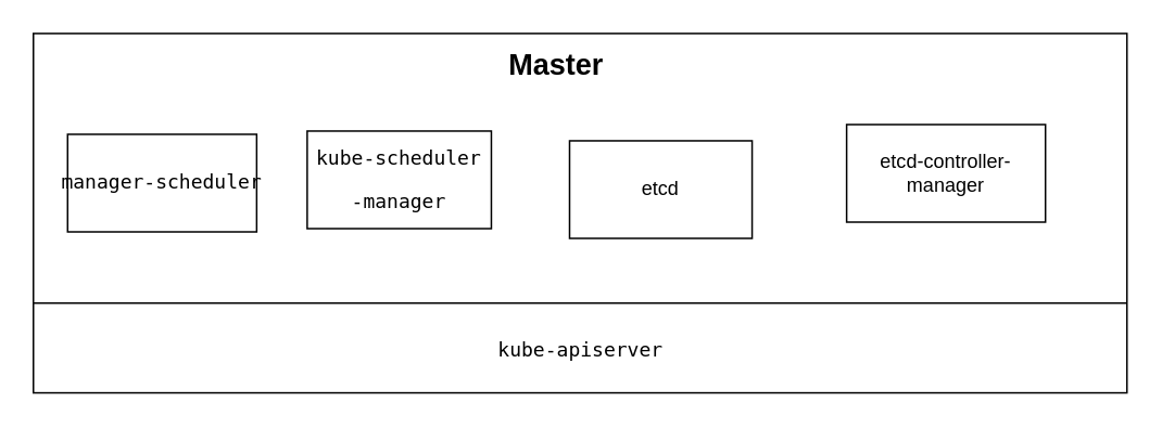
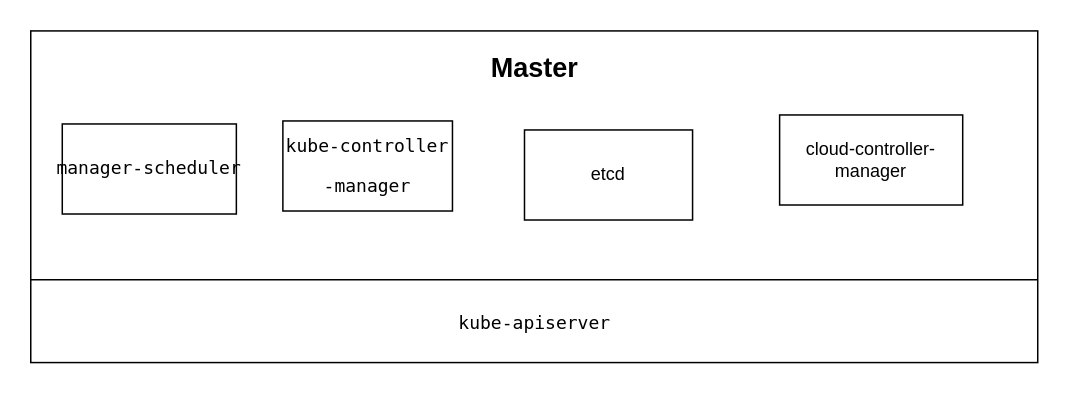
- <mxCell id="4" value="&lt;h2&gt;Master&lt;/h2&gt;" style="text;strokeColor=none;align=center;fillColor=none;html=1;verticalAlign=middle;whiteSpace=wrap;rounded=0;" vertex="1" parent="1"><mxGeometry x="310.5" y="25" width="60" height="30" as="geometry" /></mxCell>
+ <mxCell id="4" value="&lt;h2&gt;Master&lt;/h2&gt;" style="text;strokeColor=none;align=center;fillColor=none;html=1;verticalAlign=middle;whiteSpace=wrap;rounded=0;" vertex="1" parent="1"><mxGeometry x="325.5" y="30" width="60" height="30" as="geometry" /></mxCell>
- <mxCell id="7" value="etcd-controller-manager" style="rounded=0;whiteSpace=wrap;html=1;" vertex="1" parent="1"><mxGeometry x="519" y="76" width="122" height="60" as="geometry" /></mxCell>
+ <mxCell id="7" value="cloud-controller-manager" style="rounded=0;whiteSpace=wrap;html=1;" vertex="1" parent="1"><mxGeometry x="519" y="76" width="122" height="60" as="geometry" /></mxCell>
- <mxCell id="5" value="&lt;pre&gt;kube-scheduler&lt;/pre&gt;&lt;pre&gt;-manager&lt;/pre&gt;" style="rounded=0;whiteSpace=wrap;html=1;" vertex="1" parent="1"><mxGeometry x="188" y="80" width="113" height="60" as="geometry" /></mxCell>
+ <mxCell id="5" value="&lt;pre&gt;kube-controller&lt;/pre&gt;&lt;pre&gt;-manager&lt;/pre&gt;" style="rounded=0;whiteSpace=wrap;html=1;" vertex="1" parent="1"><mxGeometry x="188" y="80" width="113" height="60" as="geometry" /></mxCell>
